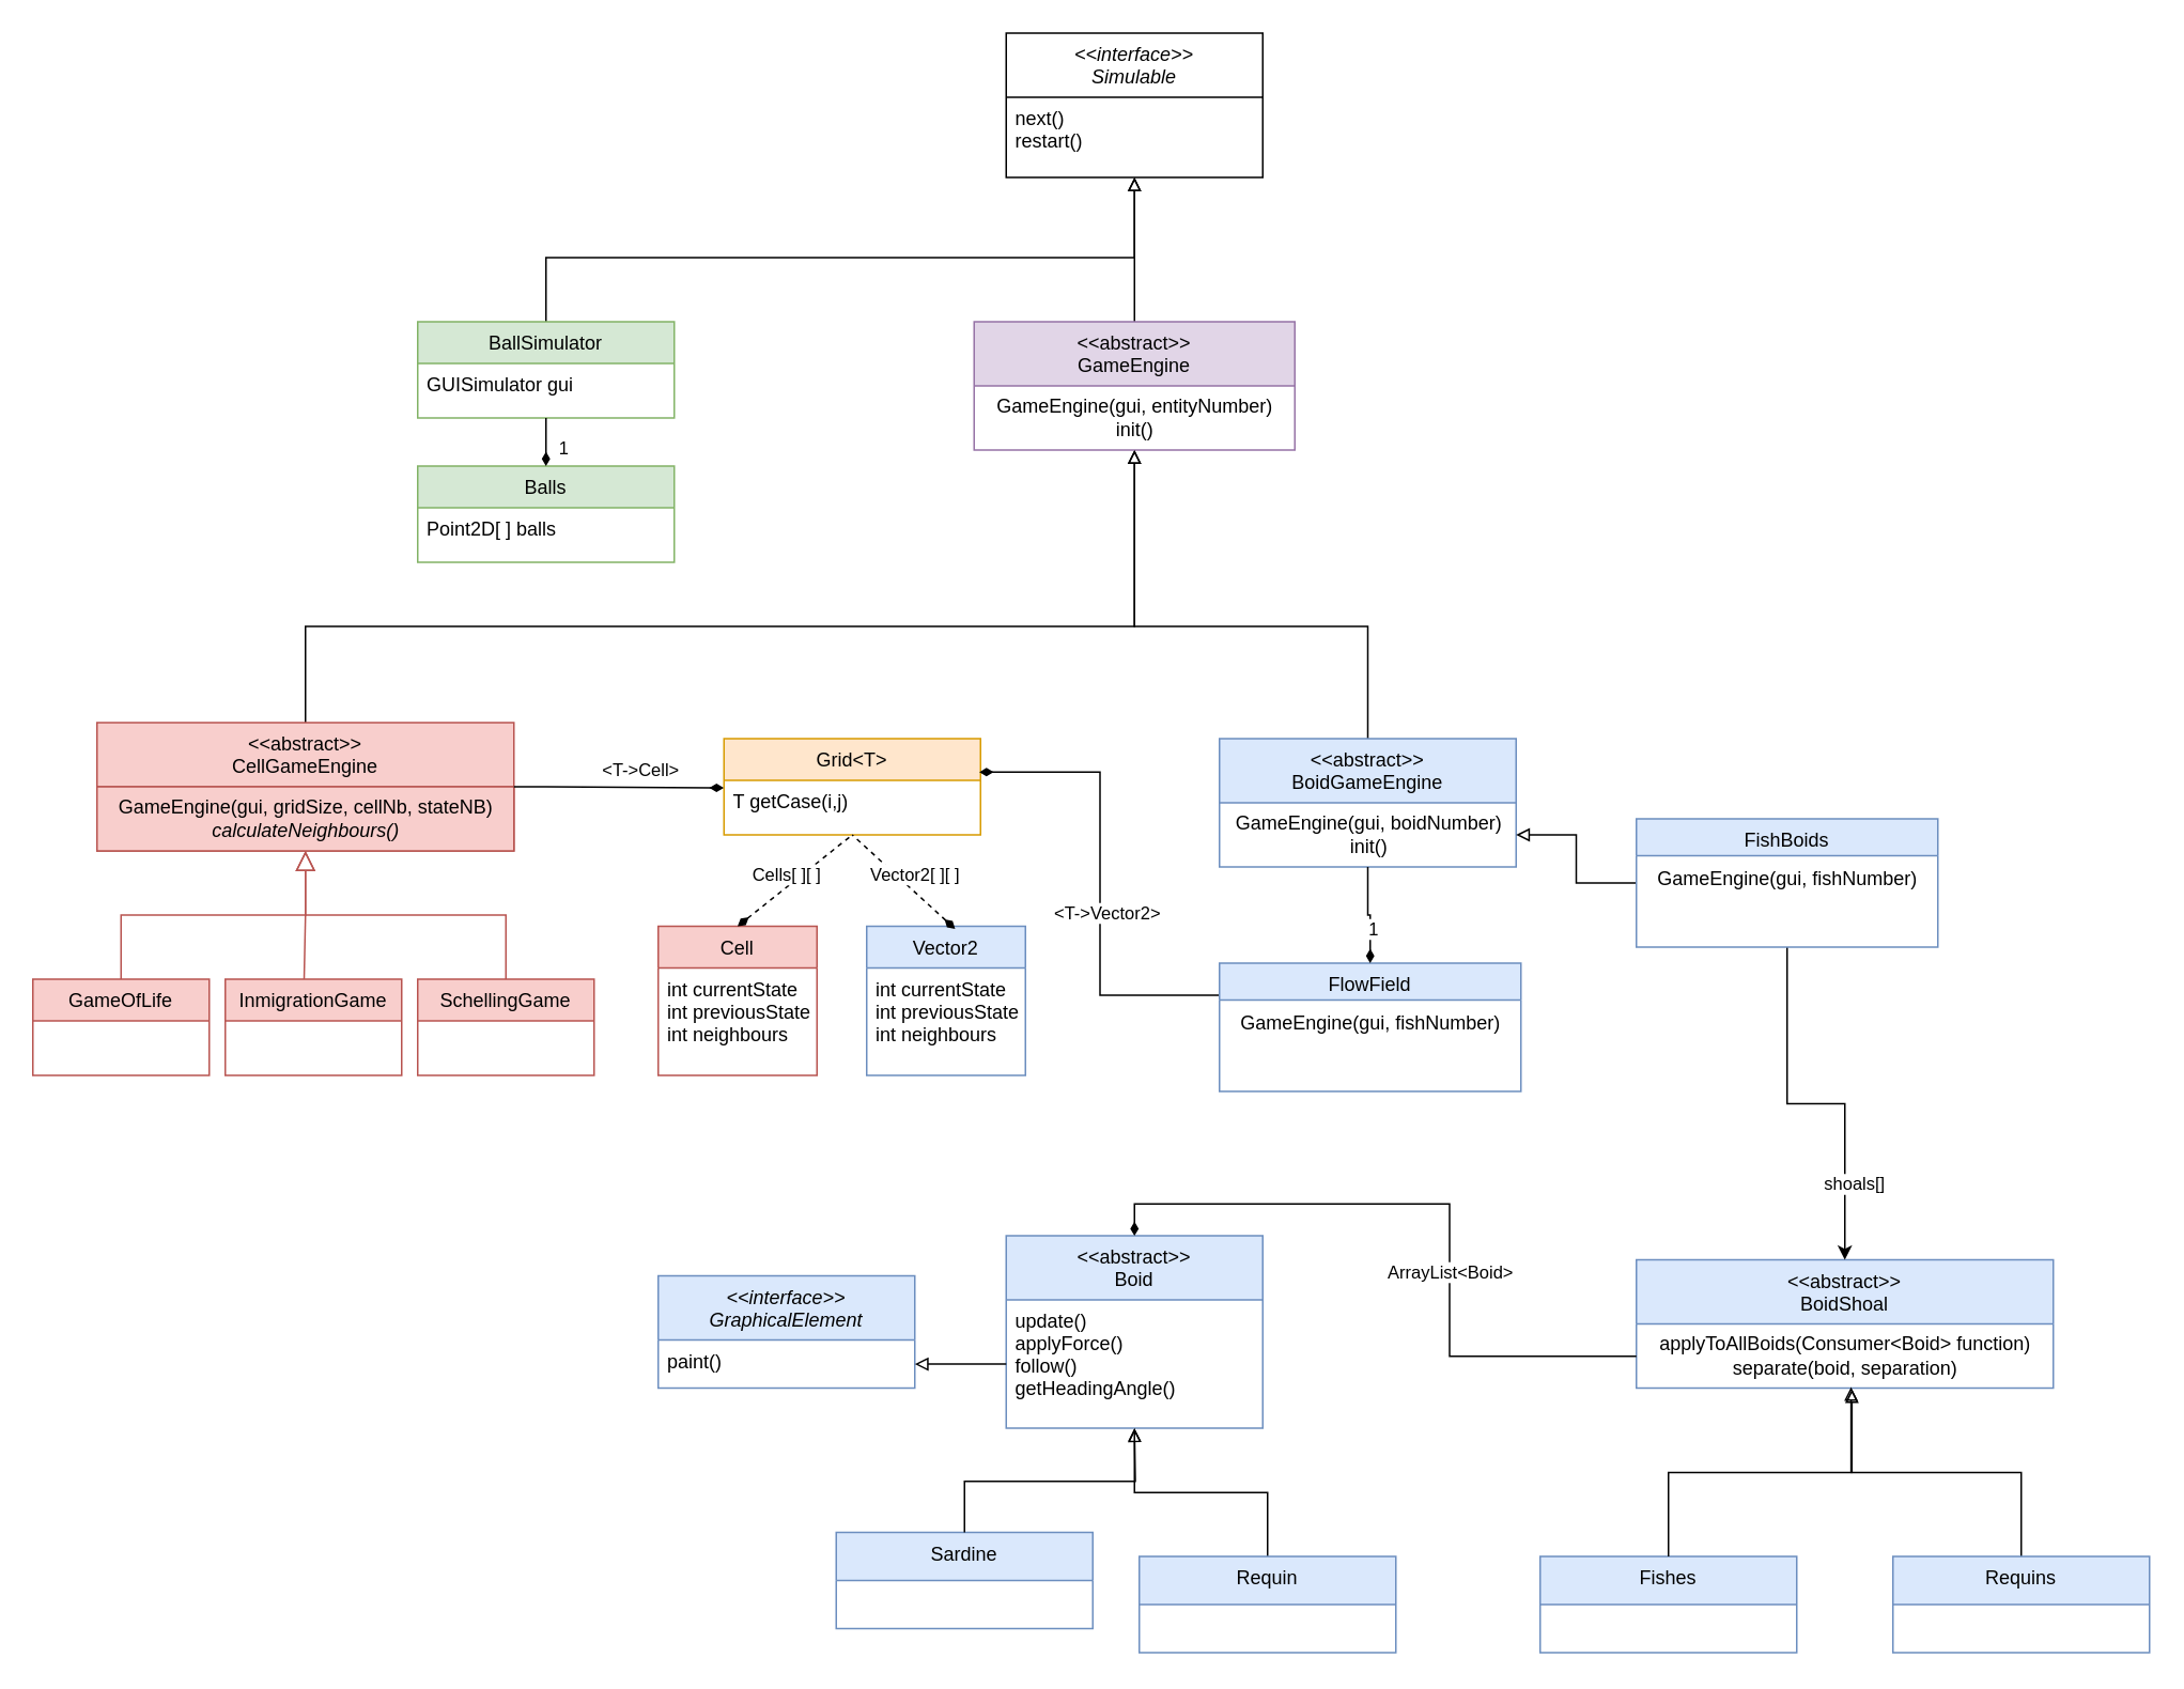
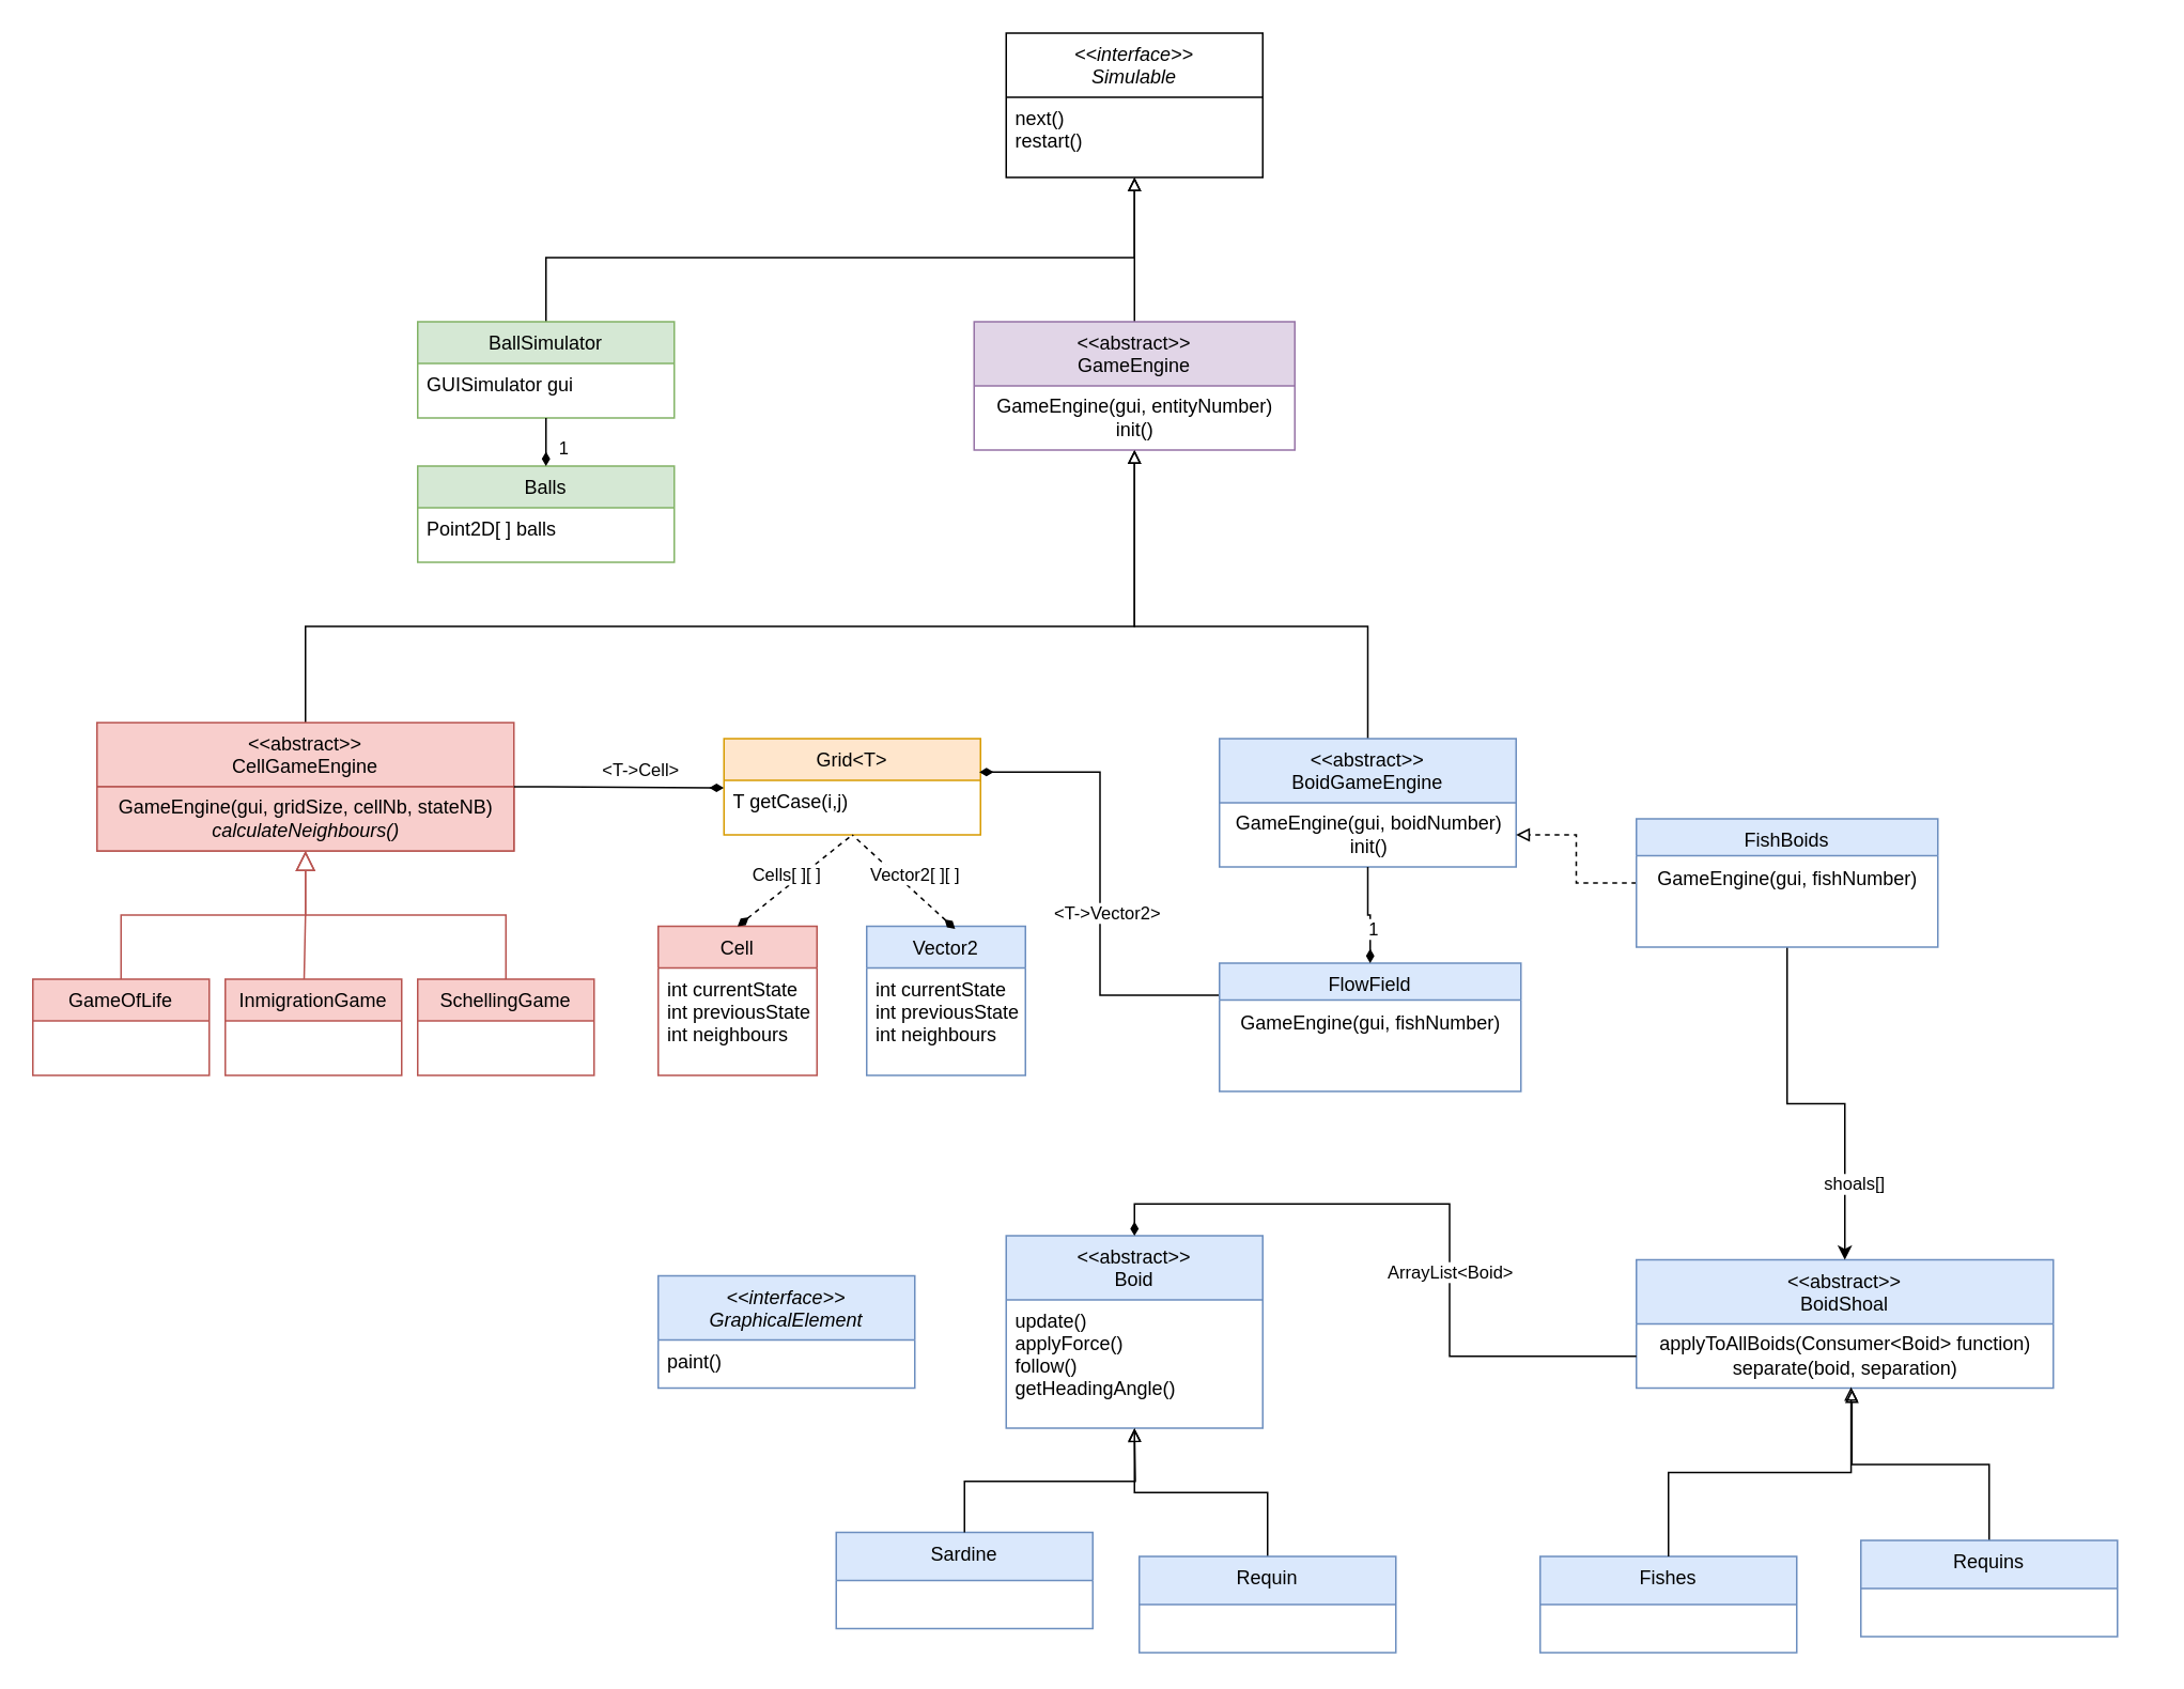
- <mxCell id="51" style="edgeStyle=orthogonalEdgeStyle;rounded=0;orthogonalLoop=1;jettySize=auto;html=1;endArrow=block;endFill=0;" edge="1" parent="1" source="56" target="33"><mxGeometry relative="1" as="geometry" /></mxCell>
+ <mxCell id="51" style="edgeStyle=orthogonalEdgeStyle;rounded=0;orthogonalLoop=1;jettySize=auto;html=1;endArrow=block;endFill=0;dashed=1;" edge="1" parent="1" source="56" target="33"><mxGeometry relative="1" as="geometry" /></mxCell>
- <mxCell id="38" style="edgeStyle=orthogonalEdgeStyle;rounded=0;orthogonalLoop=1;jettySize=auto;html=1;exitX=0;exitY=0.5;exitDx=0;exitDy=0;entryX=1;entryY=0.5;entryDx=0;entryDy=0;endArrow=block;endFill=0;" edge="1" parent="1" source="35" target="37"><mxGeometry relative="1" as="geometry" /></mxCell>
- <mxCell id="50" value="Requins" style="swimlane;fontStyle=0;align=center;verticalAlign=top;childLayout=stackLayout;horizontal=1;startSize=30;horizontalStack=0;resizeParent=1;resizeLast=0;collapsible=1;marginBottom=0;rounded=0;shadow=0;strokeWidth=1;fillColor=#dae8fc;strokeColor=#6c8ebf;" vertex="1" parent="1"><mxGeometry x="1180" y="970.08" width="160" height="60" as="geometry"><mxRectangle x="130" y="380" width="160" height="26" as="alternateBounds" /></mxGeometry></mxCell>
+ <mxCell id="50" value="Requins" style="swimlane;fontStyle=0;align=center;verticalAlign=top;childLayout=stackLayout;horizontal=1;startSize=30;horizontalStack=0;resizeParent=1;resizeLast=0;collapsible=1;marginBottom=0;rounded=0;shadow=0;strokeWidth=1;fillColor=#dae8fc;strokeColor=#6c8ebf;" vertex="1" parent="1"><mxGeometry x="1160" y="960.08" width="160" height="60" as="geometry"><mxRectangle x="130" y="380" width="160" height="26" as="alternateBounds" /></mxGeometry></mxCell>
